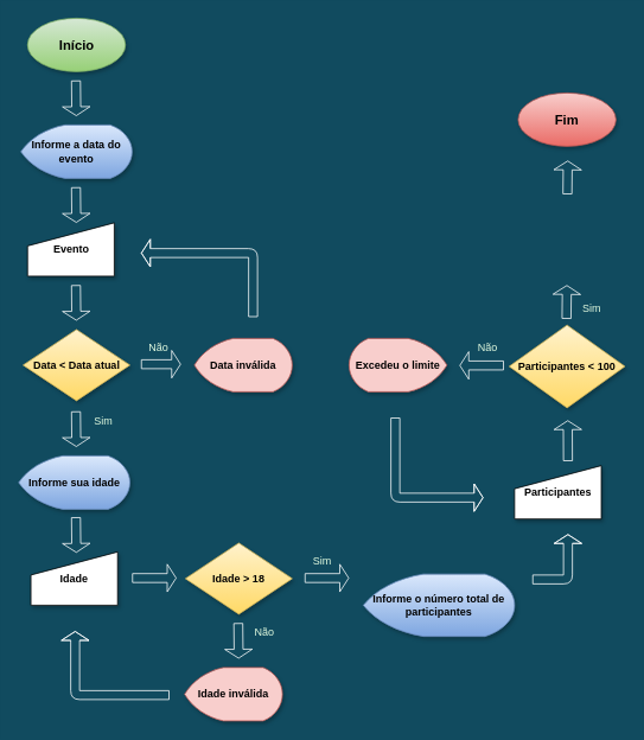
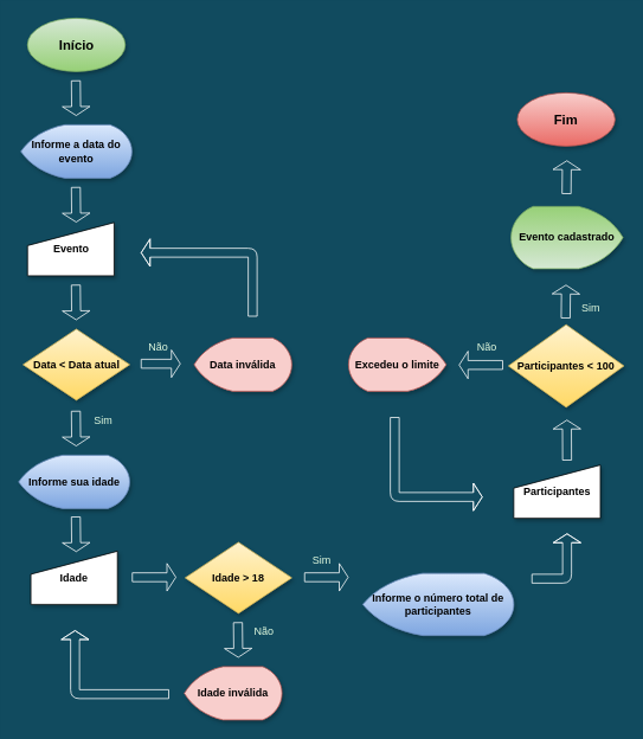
+ <mxCell id="34" value="Evento cadastrado" style="strokeWidth=1;html=1;shape=mxgraph.flowchart.display;whiteSpace=wrap;perimeterSpacing=0;direction=west;fontStyle=1;gradientColor=#97d077;fillColor=#d5e8d4;strokeColor=#82b366;shadow=1;" parent="1" vertex="1"><mxGeometry x="575" y="232" width="126" height="70" as="geometry" /></mxCell>
